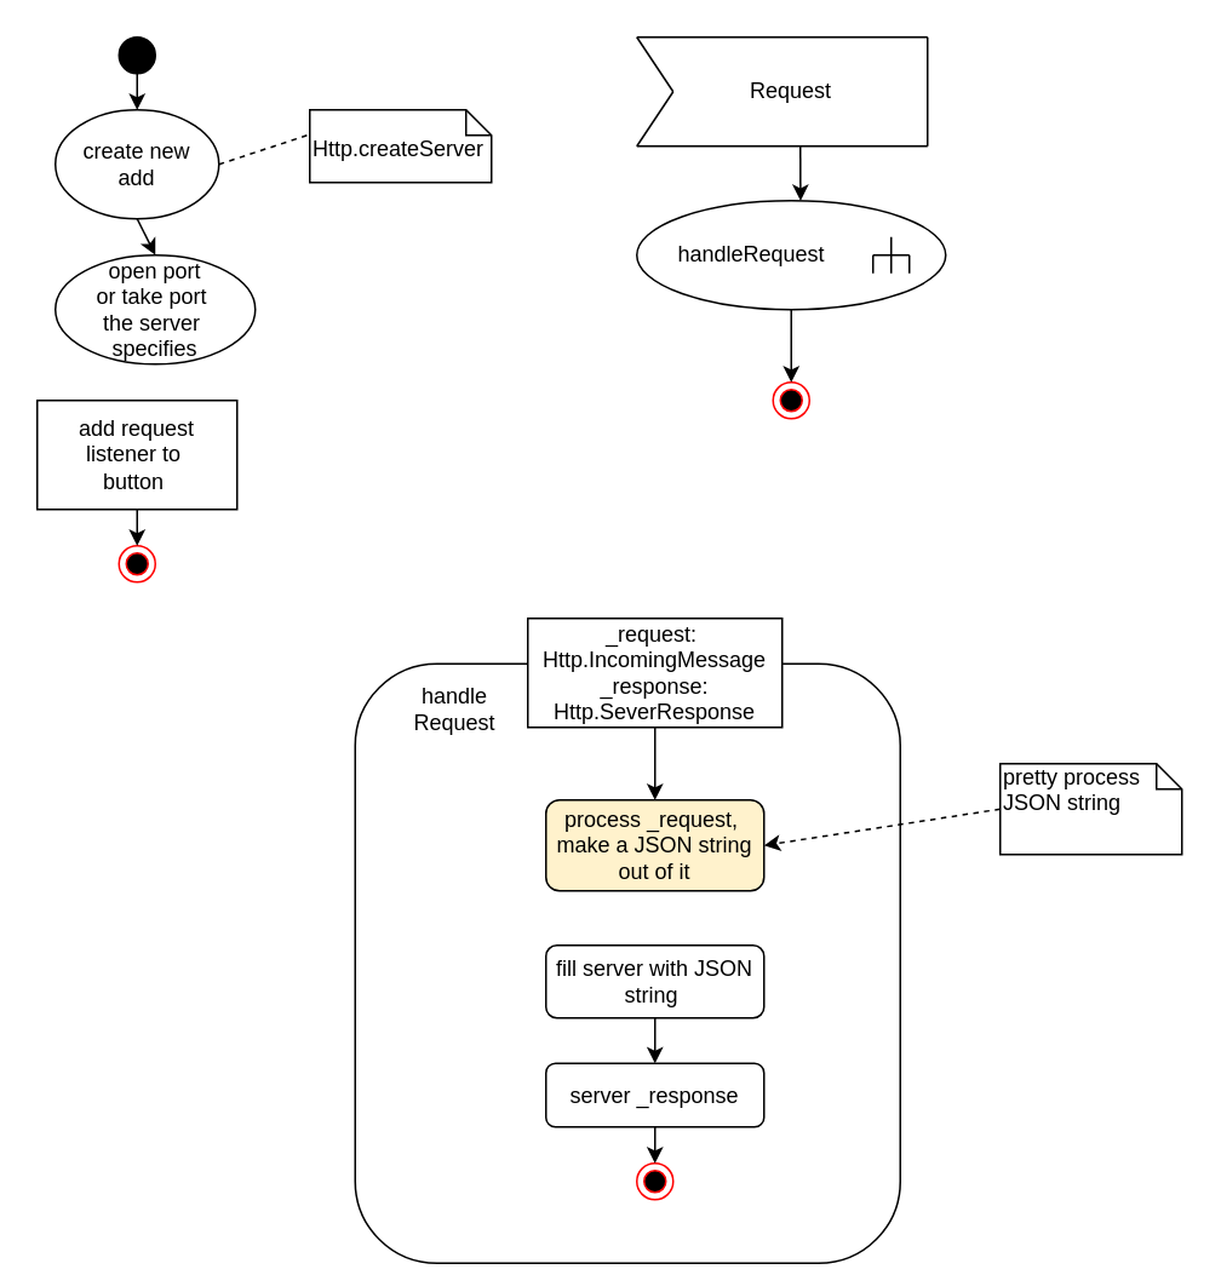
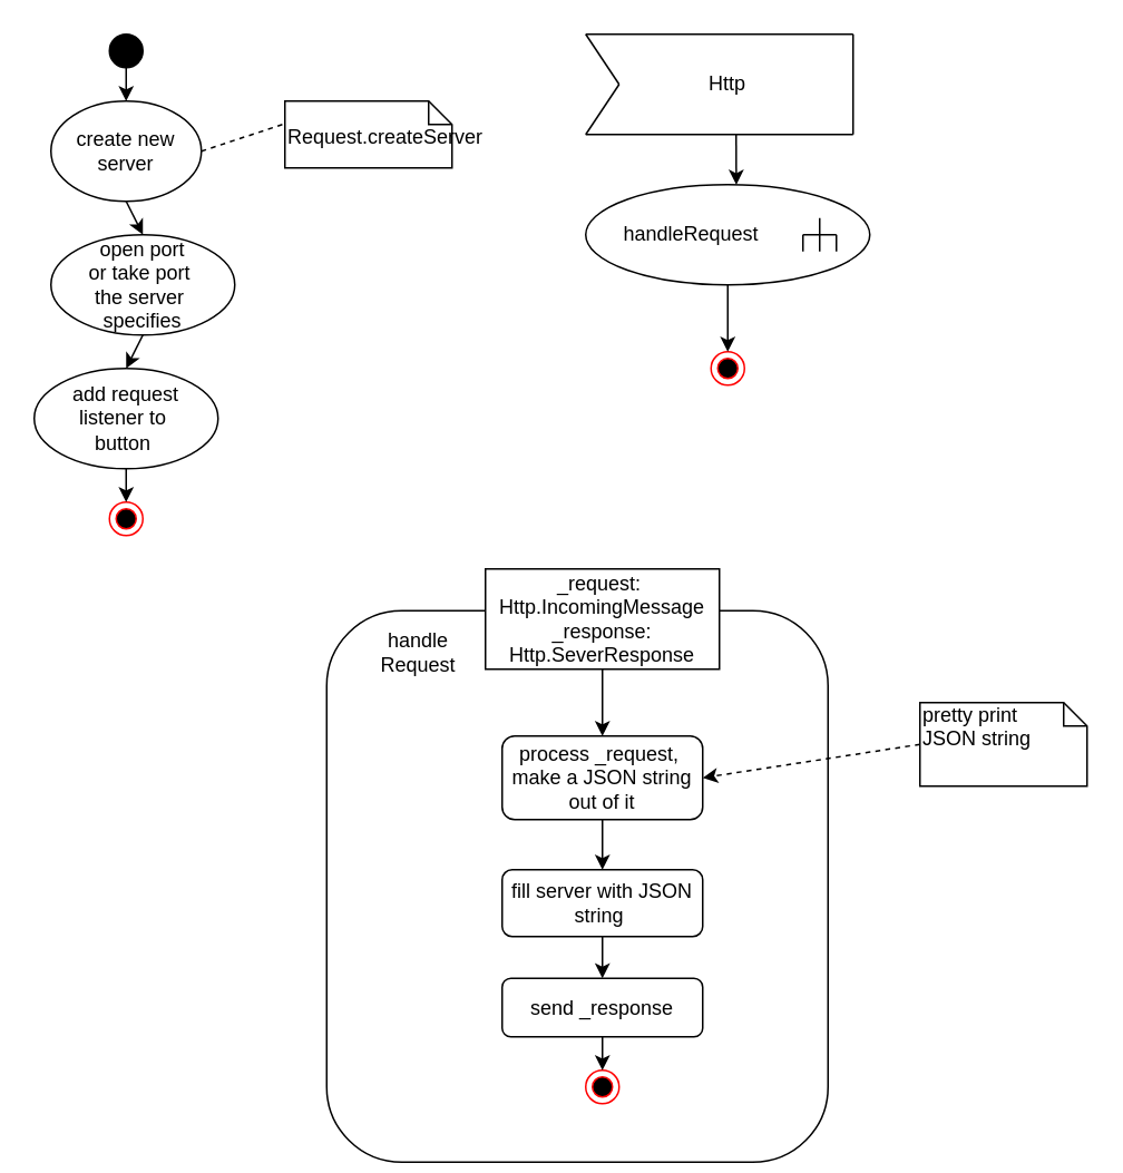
- <mxCell id="17" value="Request" style="text;html=1;strokeColor=none;fillColor=none;align=center;verticalAlign=middle;whiteSpace=wrap;rounded=0;" vertex="1" parent="1"><mxGeometry x="390" y="40" width="90" height="20" as="geometry" /></mxCell>
+ <mxCell id="17" value="Http" style="text;html=1;strokeColor=none;fillColor=none;align=center;verticalAlign=middle;whiteSpace=wrap;rounded=0;" vertex="1" parent="1"><mxGeometry x="390" y="40" width="90" height="20" as="geometry" /></mxCell>
- <mxCell id="11" value="&lt;br&gt;Http.createServer" style="shape=note;whiteSpace=wrap;html=1;size=14;verticalAlign=top;align=left;spacingTop=-6;fillColor=#FFFFFF;" vertex="1" parent="1"><mxGeometry x="170" y="60" width="100" height="40" as="geometry" /></mxCell>
+ <mxCell id="11" value="&lt;br&gt;Request.createServer" style="shape=note;whiteSpace=wrap;html=1;size=14;verticalAlign=top;align=left;spacingTop=-6;fillColor=#FFFFFF;" vertex="1" parent="1"><mxGeometry x="170" y="60" width="100" height="40" as="geometry" /></mxCell>
- <mxCell id="3" value="create new&lt;br&gt;add" style="ellipse;whiteSpace=wrap;html=1;fillColor=#FFFFFF;" vertex="1" parent="1"><mxGeometry x="30" y="60" width="90" height="60" as="geometry" /></mxCell>
+ <mxCell id="3" value="create new&lt;br&gt;server" style="ellipse;whiteSpace=wrap;html=1;fillColor=#FFFFFF;" vertex="1" parent="1"><mxGeometry x="30" y="60" width="90" height="60" as="geometry" /></mxCell>
+ <mxCell id="9" value="" style="endArrow=classic;html=1;exitX=0.5;exitY=1;exitDx=0;exitDy=0;entryX=0.5;entryY=0;entryDx=0;entryDy=0;" edge="1" parent="1" source="4" target="5"><mxGeometry width="50" height="50" relative="1" as="geometry"><mxPoint x="380" y="330" as="sourcePoint" /><mxPoint x="430" y="280" as="targetPoint" /></mxGeometry></mxCell>
- <mxCell id="5" value="add request&lt;br&gt;listener to&amp;nbsp;&lt;br&gt;button&amp;nbsp;" style="whiteSpace=wrap;html=1;fillColor=#FFFFFF;rounded=0;" vertex="1" parent="1"><mxGeometry x="20" y="220" width="110" height="60" as="geometry" /></mxCell>
+ <mxCell id="5" value="add request&lt;br&gt;listener to&amp;nbsp;&lt;br&gt;button&amp;nbsp;" style="ellipse;whiteSpace=wrap;html=1;fillColor=#FFFFFF;" vertex="1" parent="1"><mxGeometry x="20" y="220" width="110" height="60" as="geometry" /></mxCell>
- <mxCell id="38" value="pretty process&lt;br&gt;JSON string" style="shape=note;whiteSpace=wrap;html=1;size=14;verticalAlign=top;align=left;spacingTop=-6;fillColor=#FFFFFF;" vertex="1" parent="1"><mxGeometry x="550" y="420" width="100" height="50" as="geometry" /></mxCell>
+ <mxCell id="38" value="pretty print&lt;br&gt;JSON string" style="shape=note;whiteSpace=wrap;html=1;size=14;verticalAlign=top;align=left;spacingTop=-6;fillColor=#FFFFFF;" vertex="1" parent="1"><mxGeometry x="550" y="420" width="100" height="50" as="geometry" /></mxCell>
- <mxCell id="30" value="process _request,&amp;nbsp;&lt;br&gt;make a JSON string&lt;br&gt;out of it" style="rounded=1;whiteSpace=wrap;html=1;fillColor=#fff2cc;" vertex="1" parent="1"><mxGeometry x="300" y="440" width="120" height="50" as="geometry" /></mxCell>
+ <mxCell id="30" value="process _request,&amp;nbsp;&lt;br&gt;make a JSON string&lt;br&gt;out of it" style="rounded=1;whiteSpace=wrap;html=1;fillColor=#FFFFFF;" vertex="1" parent="1"><mxGeometry x="300" y="440" width="120" height="50" as="geometry" /></mxCell>
+ <mxCell id="35" value="" style="endArrow=classic;html=1;exitX=0.5;exitY=1;exitDx=0;exitDy=0;entryX=0.5;entryY=0;entryDx=0;entryDy=0;" edge="1" parent="1" source="30" target="31"><mxGeometry width="50" height="50" relative="1" as="geometry"><mxPoint x="380" y="500" as="sourcePoint" /><mxPoint x="430" y="450" as="targetPoint" /></mxGeometry></mxCell>
- <mxCell id="32" value="server _response" style="rounded=1;whiteSpace=wrap;html=1;fillColor=#FFFFFF;" vertex="1" parent="1"><mxGeometry x="300" y="585" width="120" height="35" as="geometry" /></mxCell>
+ <mxCell id="32" value="send _response" style="rounded=1;whiteSpace=wrap;html=1;fillColor=#FFFFFF;" vertex="1" parent="1"><mxGeometry x="300" y="585" width="120" height="35" as="geometry" /></mxCell>
